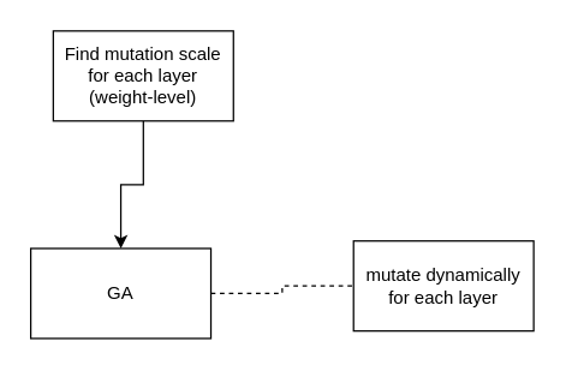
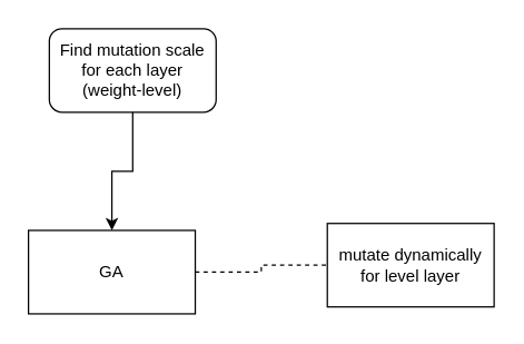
- <mxCell id="3" value="Find mutation scale for each layer (weight-level)" style="rounded=0;whiteSpace=wrap;html=1;" vertex="1" parent="1"><mxGeometry x="35" y="20" width="120" height="60" as="geometry" /></mxCell>
+ <mxCell id="3" value="Find mutation scale for each layer (weight-level)" style="whiteSpace=wrap;html=1;rounded=1;" vertex="1" parent="1"><mxGeometry x="35" y="20" width="120" height="60" as="geometry" /></mxCell>
- <mxCell id="6" value="mutate dynamically for each layer" style="whiteSpace=wrap;html=1;rounded=0;" vertex="1" parent="1"><mxGeometry x="235" y="160" width="120" height="60" as="geometry" /></mxCell>
+ <mxCell id="6" value="mutate dynamically for level layer" style="whiteSpace=wrap;html=1;rounded=0;" vertex="1" parent="1"><mxGeometry x="235" y="160" width="120" height="60" as="geometry" /></mxCell>
